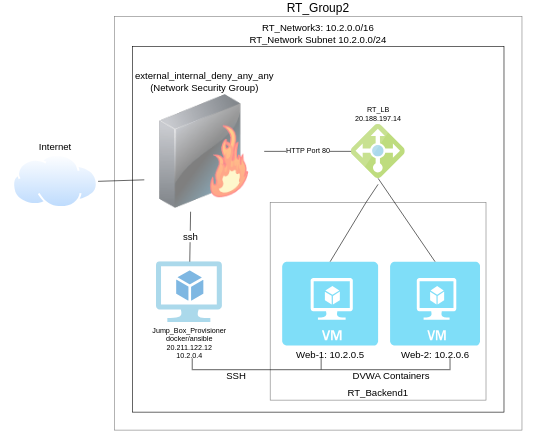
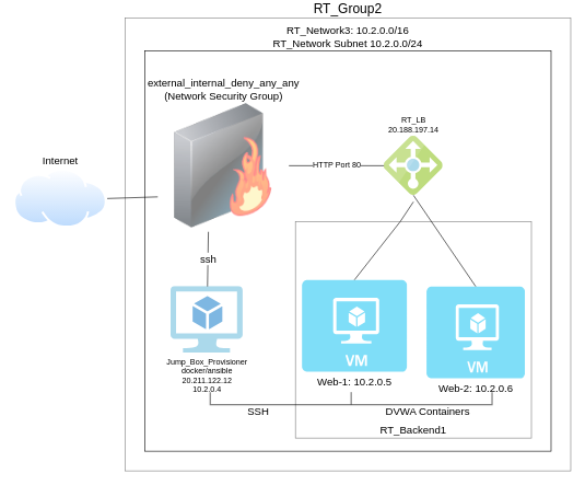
- <mxCell id="9" value="Web-1: 10.2.0.5" style="verticalLabelPosition=bottom;html=1;verticalAlign=top;align=center;strokeColor=none;fillColor=#00BEF2;shape=mxgraph.azure.virtual_machine;fontSize=16;opacity=50;" vertex="1" parent="1"><mxGeometry x="470" y="429" width="160" height="140" as="geometry" /></mxCell>
+ <mxCell id="9" value="Web-1: 10.2.0.5" style="verticalLabelPosition=bottom;html=1;verticalAlign=top;align=center;strokeColor=none;fillColor=#00BEF2;shape=mxgraph.azure.virtual_machine;fontSize=16;opacity=50;" vertex="1" parent="1"><mxGeometry x="460" y="419" width="160" height="140" as="geometry" /></mxCell>
